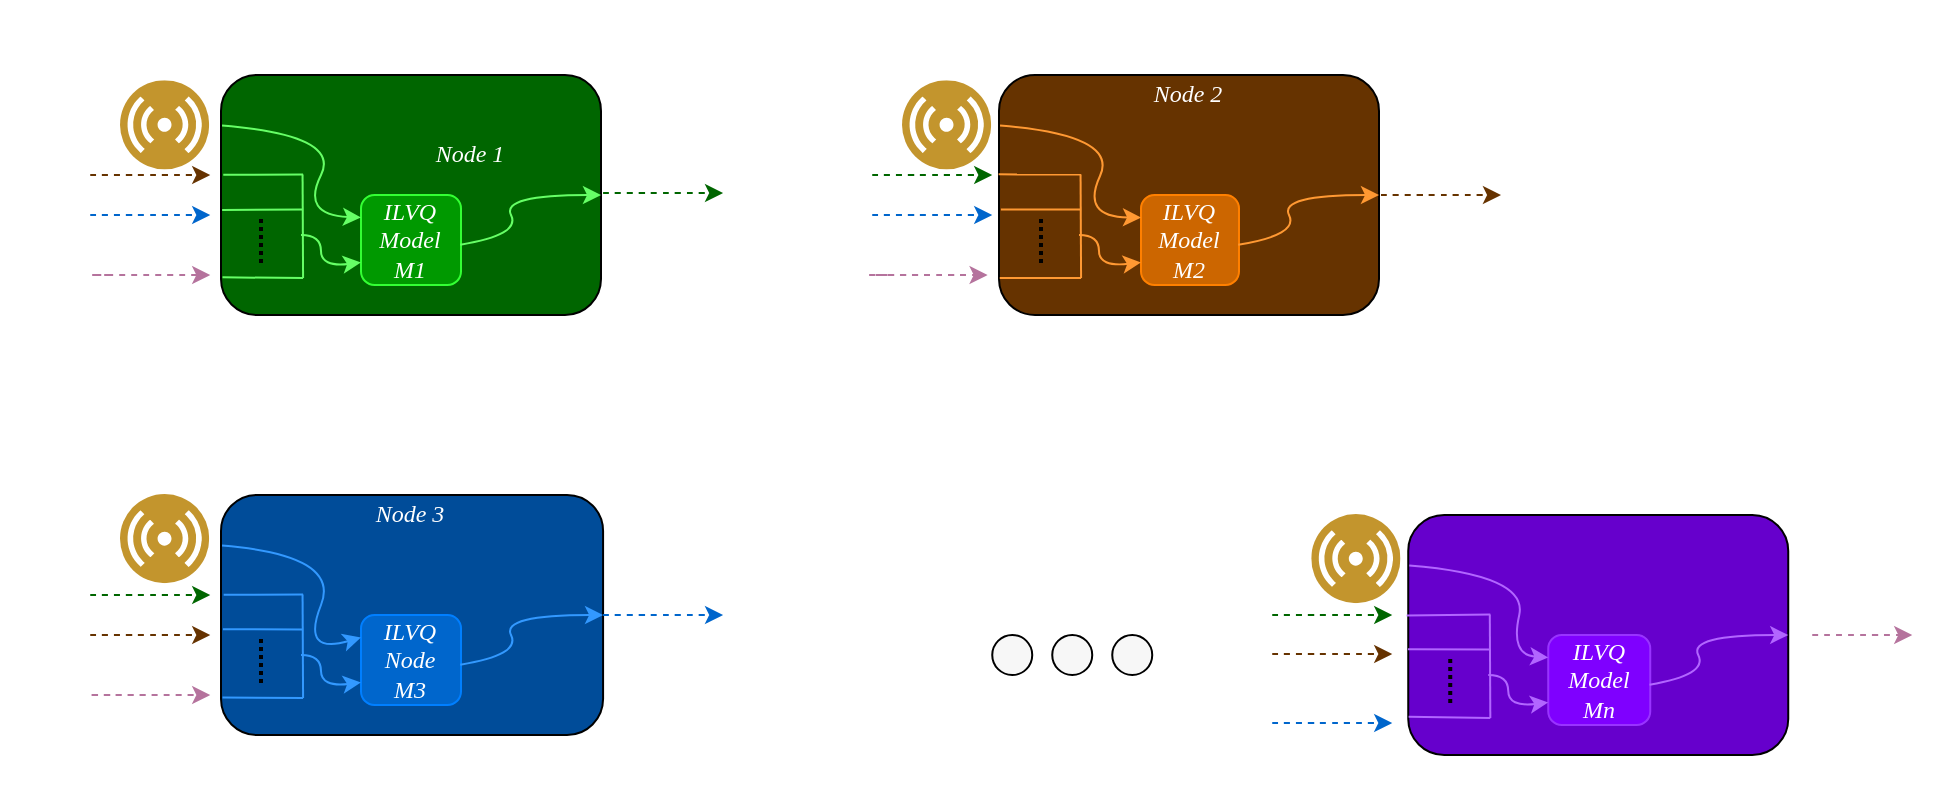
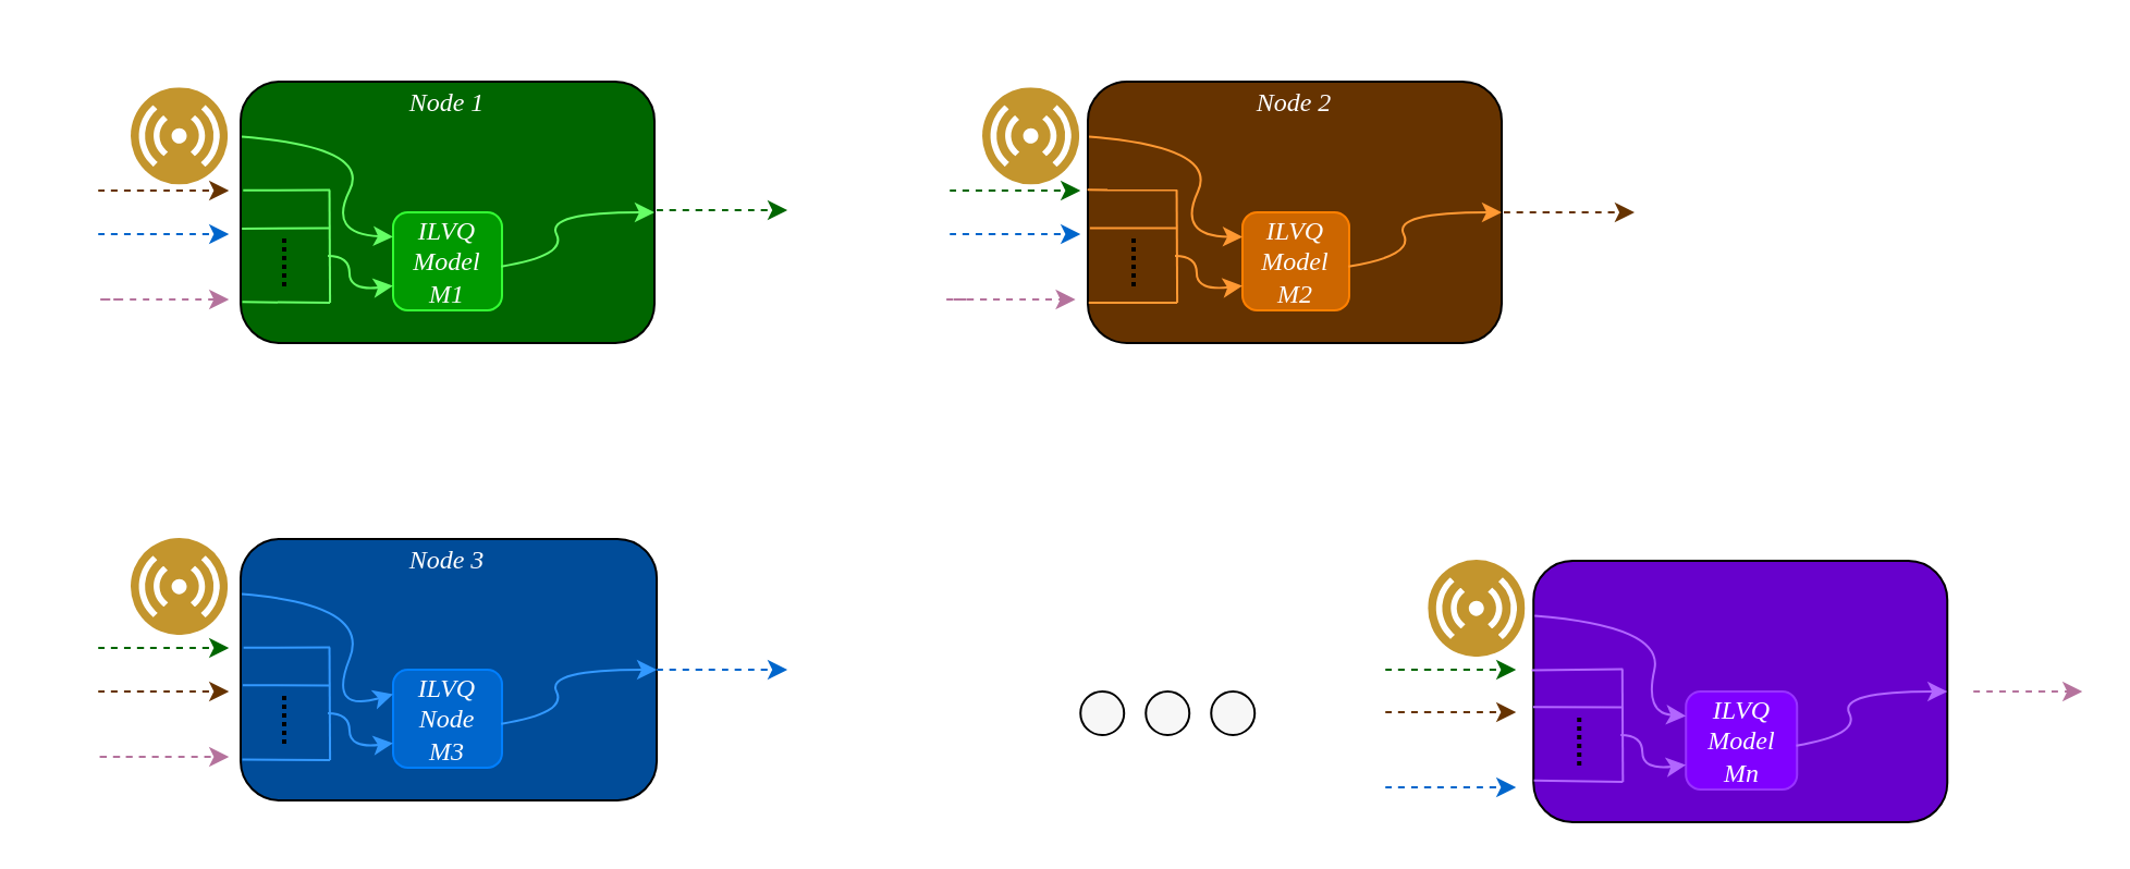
- <mxCell id="3" value="&lt;font face=&quot;Verdana&quot;&gt;&lt;i&gt;Node 1&lt;/i&gt;&lt;/font&gt;" style="text;html=1;align=center;verticalAlign=middle;whiteSpace=wrap;rounded=0;fontColor=#FFFFFF;" parent="1" vertex="1"><mxGeometry x="205" y="67" width="60" height="20" as="geometry" /></mxCell>
+ <mxCell id="3" value="&lt;font face=&quot;Verdana&quot;&gt;&lt;i&gt;Node 1&lt;/i&gt;&lt;/font&gt;" style="text;html=1;align=center;verticalAlign=middle;whiteSpace=wrap;rounded=0;fontColor=#FFFFFF;" parent="1" vertex="1"><mxGeometry x="175" y="37" width="60" height="20" as="geometry" /></mxCell>
